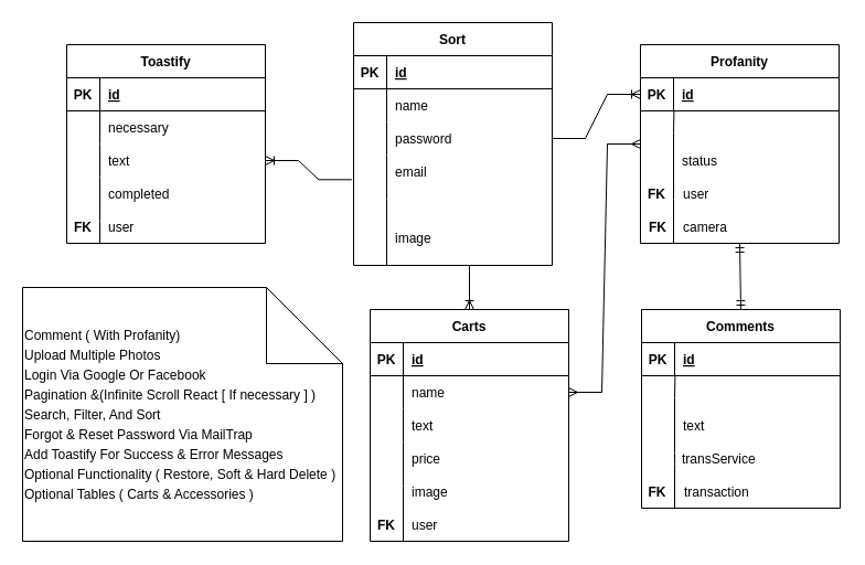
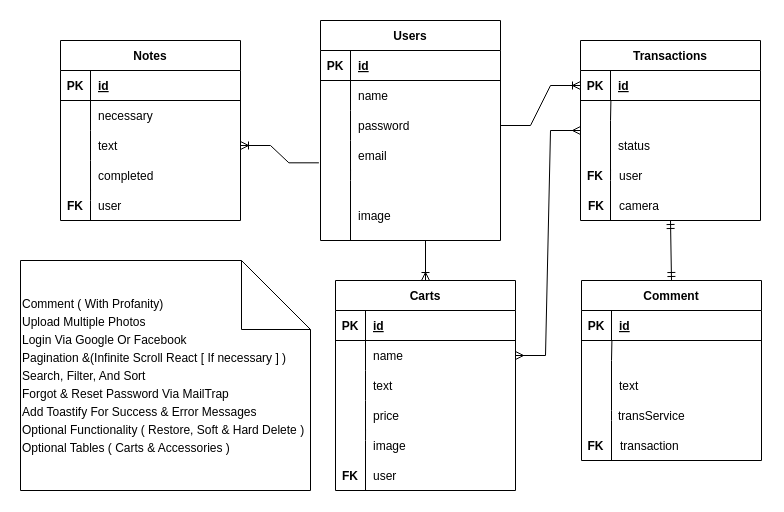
- <mxCell id="2" value="Sort" style="shape=table;startSize=30;container=1;collapsible=1;childLayout=tableLayout;fixedRows=1;rowLines=0;fontStyle=1;align=center;resizeLast=1;" parent="1" vertex="1"><mxGeometry x="320" y="20" width="180" height="220" as="geometry" /></mxCell>
+ <mxCell id="2" value="Users" style="shape=table;startSize=30;container=1;collapsible=1;childLayout=tableLayout;fixedRows=1;rowLines=0;fontStyle=1;align=center;resizeLast=1;" parent="1" vertex="1"><mxGeometry x="320" y="20" width="180" height="220" as="geometry" /></mxCell>
- <mxCell id="47" value="Toastify" style="shape=table;startSize=30;container=1;collapsible=1;childLayout=tableLayout;fixedRows=1;rowLines=0;fontStyle=1;align=center;resizeLast=1;" parent="1" vertex="1"><mxGeometry x="60" y="40" width="180" height="180" as="geometry" /></mxCell>
+ <mxCell id="47" value="Notes" style="shape=table;startSize=30;container=1;collapsible=1;childLayout=tableLayout;fixedRows=1;rowLines=0;fontStyle=1;align=center;resizeLast=1;" parent="1" vertex="1"><mxGeometry x="60" y="40" width="180" height="180" as="geometry" /></mxCell>
- <mxCell id="32" value="Profanity" style="shape=table;startSize=30;container=1;collapsible=1;childLayout=tableLayout;fixedRows=1;rowLines=0;fontStyle=1;align=center;resizeLast=1;" parent="1" vertex="1"><mxGeometry x="580" y="40" width="180" height="180" as="geometry" /></mxCell>
+ <mxCell id="32" value="Transactions" style="shape=table;startSize=30;container=1;collapsible=1;childLayout=tableLayout;fixedRows=1;rowLines=0;fontStyle=1;align=center;resizeLast=1;" parent="1" vertex="1"><mxGeometry x="580" y="40" width="180" height="180" as="geometry" /></mxCell>
- <mxCell id="65" value="Comments" style="shape=table;startSize=30;container=1;collapsible=1;childLayout=tableLayout;fixedRows=1;rowLines=0;fontStyle=1;align=center;resizeLast=1;" parent="1" vertex="1"><mxGeometry x="581" y="280" width="180" height="180" as="geometry" /></mxCell>
+ <mxCell id="65" value="Comment" style="shape=table;startSize=30;container=1;collapsible=1;childLayout=tableLayout;fixedRows=1;rowLines=0;fontStyle=1;align=center;resizeLast=1;" parent="1" vertex="1"><mxGeometry x="581" y="280" width="180" height="180" as="geometry" /></mxCell>
